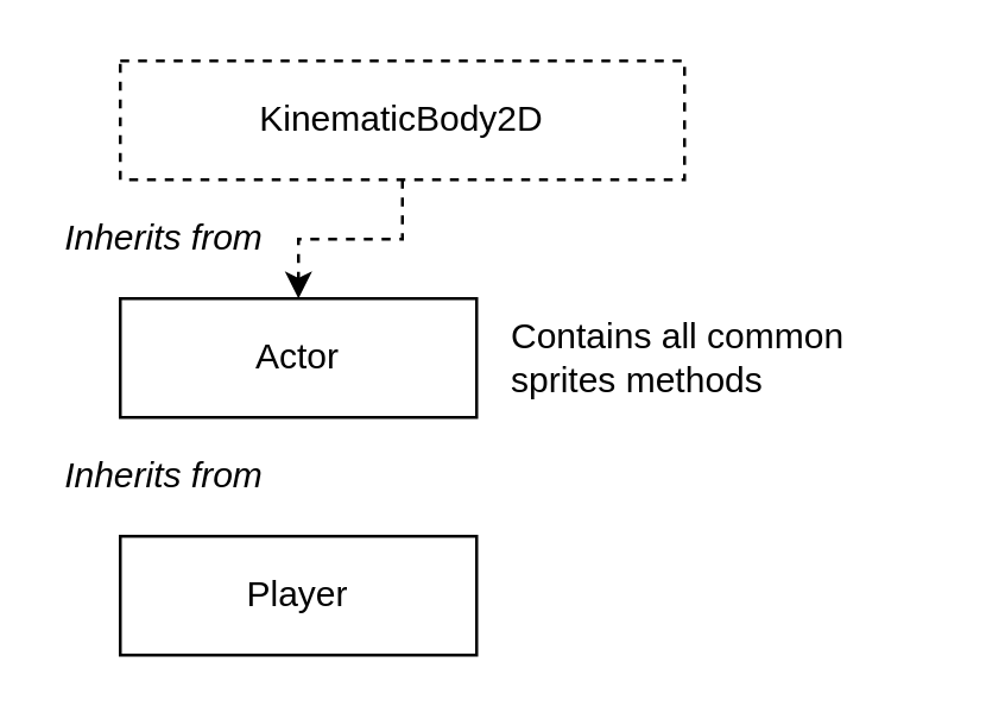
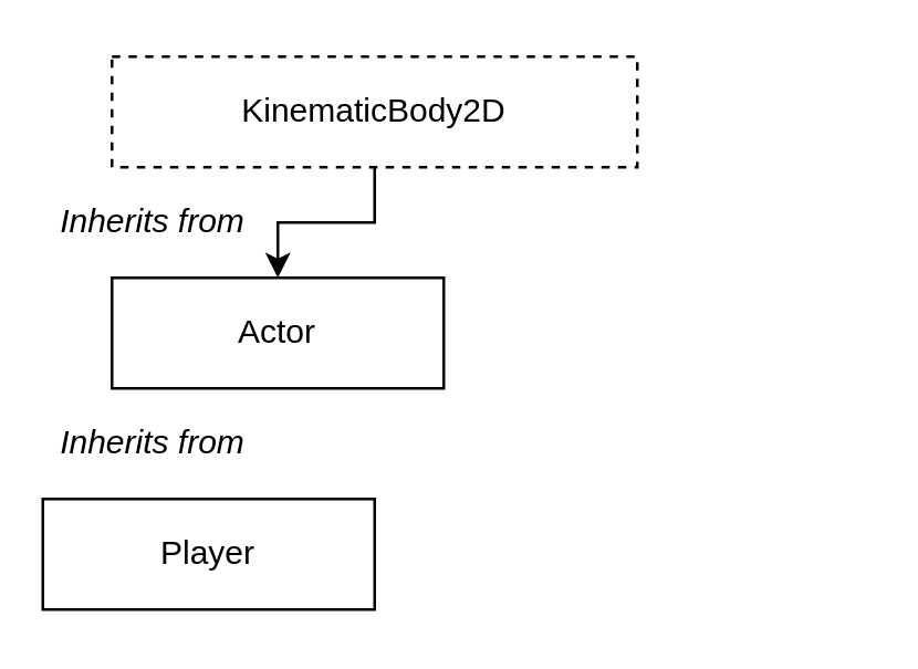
- <mxCell id="4" value="" style="edgeStyle=orthogonalEdgeStyle;rounded=0;orthogonalLoop=1;jettySize=auto;html=1;entryX=0.5;entryY=0;entryDx=0;entryDy=0;dashed=1;" parent="1" source="5" target="2" edge="1"><mxGeometry relative="1" as="geometry"><mxPoint x="100" y="90" as="targetPoint" /></mxGeometry></mxCell>
+ <mxCell id="4" value="" style="edgeStyle=orthogonalEdgeStyle;rounded=0;orthogonalLoop=1;jettySize=auto;html=1;entryX=0.5;entryY=0;entryDx=0;entryDy=0;" parent="1" source="5" target="2" edge="1"><mxGeometry relative="1" as="geometry"><mxPoint x="100" y="90" as="targetPoint" /></mxGeometry></mxCell>
- <mxCell id="6" value="Contains all common sprites methods" style="text;html=1;strokeColor=none;fillColor=none;align=left;verticalAlign=middle;whiteSpace=wrap;rounded=0;dashed=1;" parent="1" vertex="1"><mxGeometry x="170" y="110" width="140" height="20" as="geometry" /></mxCell>
- <mxCell id="3" value="Player" style="rounded=0;whiteSpace=wrap;html=1;" parent="1" vertex="1"><mxGeometry x="40" y="180" width="120" height="40" as="geometry" /></mxCell>
+ <mxCell id="3" value="Player" style="rounded=0;whiteSpace=wrap;html=1;" parent="1" vertex="1"><mxGeometry x="15" y="180" width="120" height="40" as="geometry" /></mxCell>
